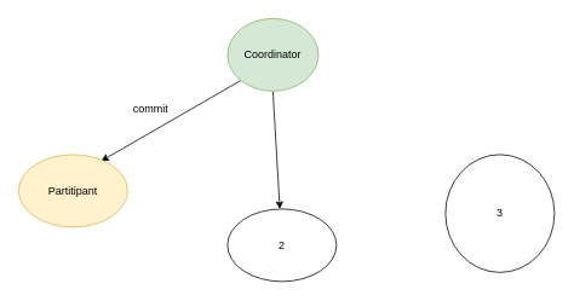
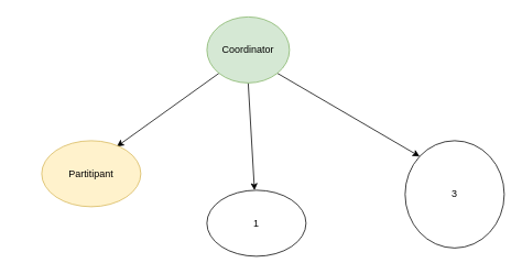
- <mxCell id="9" value="commit" style="text;html=1;align=center;verticalAlign=middle;resizable=0;points=[];autosize=1;" vertex="1" parent="1"><mxGeometry x="140" y="110" width="50" height="20" as="geometry" /></mxCell>
+ <mxCell id="4" style="edgeStyle=none;rounded=0;orthogonalLoop=1;jettySize=auto;html=1;exitX=1;exitY=1;exitDx=0;exitDy=0;entryX=0;entryY=0;entryDx=0;entryDy=0;" edge="1" parent="1" source="5" target="8"><mxGeometry relative="1" as="geometry" /></mxCell>
- <mxCell id="6" value="Partitipant" style="ellipse;whiteSpace=wrap;html=1;fillColor=#fff2cc;strokeColor=#d6b656;" vertex="1" parent="1"><mxGeometry x="20" y="170" width="120" height="80" as="geometry" /></mxCell>
+ <mxCell id="6" value="Partitipant" style="ellipse;whiteSpace=wrap;html=1;fillColor=#fff2cc;strokeColor=#d6b656;" vertex="1" parent="1"><mxGeometry x="50" y="170" width="120" height="80" as="geometry" /></mxCell>
- <mxCell id="7" value="2" style="ellipse;whiteSpace=wrap;html=1;" vertex="1" parent="1"><mxGeometry x="250" y="230" width="120" height="80" as="geometry" /></mxCell>
+ <mxCell id="7" value="1" style="ellipse;whiteSpace=wrap;html=1;" vertex="1" parent="1"><mxGeometry x="250" y="230" width="120" height="80" as="geometry" /></mxCell>
